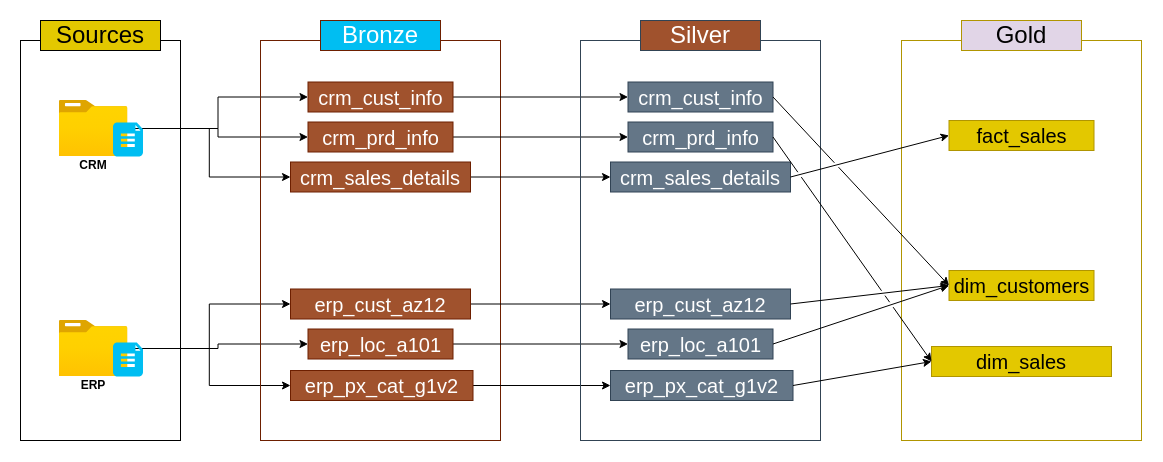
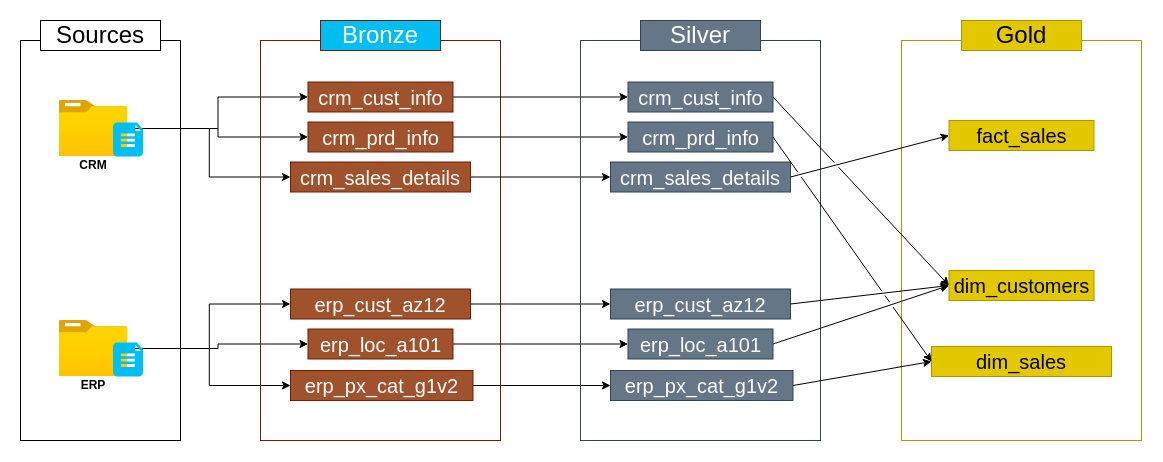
- <mxCell id="3" value="&lt;font style=&quot;font-size: 24px;&quot;&gt;Sources&lt;/font&gt;" style="rounded=0;whiteSpace=wrap;html=1;fillColor=#e3c800;" parent="1" vertex="1"><mxGeometry x="40" y="20" width="120" height="30" as="geometry" /></mxCell>
+ <mxCell id="3" value="&lt;font style=&quot;font-size: 24px;&quot;&gt;Sources&lt;/font&gt;" style="rounded=0;whiteSpace=wrap;html=1;" parent="1" vertex="1"><mxGeometry x="40" y="20" width="120" height="30" as="geometry" /></mxCell>
- <mxCell id="31" value="&lt;font style=&quot;font-size: 24px;&quot;&gt;Silver&lt;/font&gt;" style="rounded=0;whiteSpace=wrap;html=1;fillColor=#a0522d;strokeColor=#314354;fontColor=#ffffff;" parent="1" vertex="1"><mxGeometry x="640" y="20" width="120" height="30" as="geometry" /></mxCell>
+ <mxCell id="31" value="&lt;font style=&quot;font-size: 24px;&quot;&gt;Silver&lt;/font&gt;" style="rounded=0;whiteSpace=wrap;html=1;fillColor=#647687;strokeColor=#314354;fontColor=#ffffff;" parent="1" vertex="1"><mxGeometry x="640" y="20" width="120" height="30" as="geometry" /></mxCell>
- <mxCell id="39" value="&lt;font style=&quot;font-size: 24px;&quot;&gt;Gold&lt;/font&gt;" style="rounded=0;whiteSpace=wrap;html=1;fillColor=#e1d5e7;strokeColor=#B09500;fontColor=#000000;" vertex="1" parent="1"><mxGeometry x="961" y="20" width="120" height="30" as="geometry" /></mxCell>
+ <mxCell id="39" value="&lt;font style=&quot;font-size: 24px;&quot;&gt;Gold&lt;/font&gt;" style="rounded=0;whiteSpace=wrap;html=1;fillColor=#e3c800;strokeColor=#B09500;fontColor=#000000;" vertex="1" parent="1"><mxGeometry x="961" y="20" width="120" height="30" as="geometry" /></mxCell>
